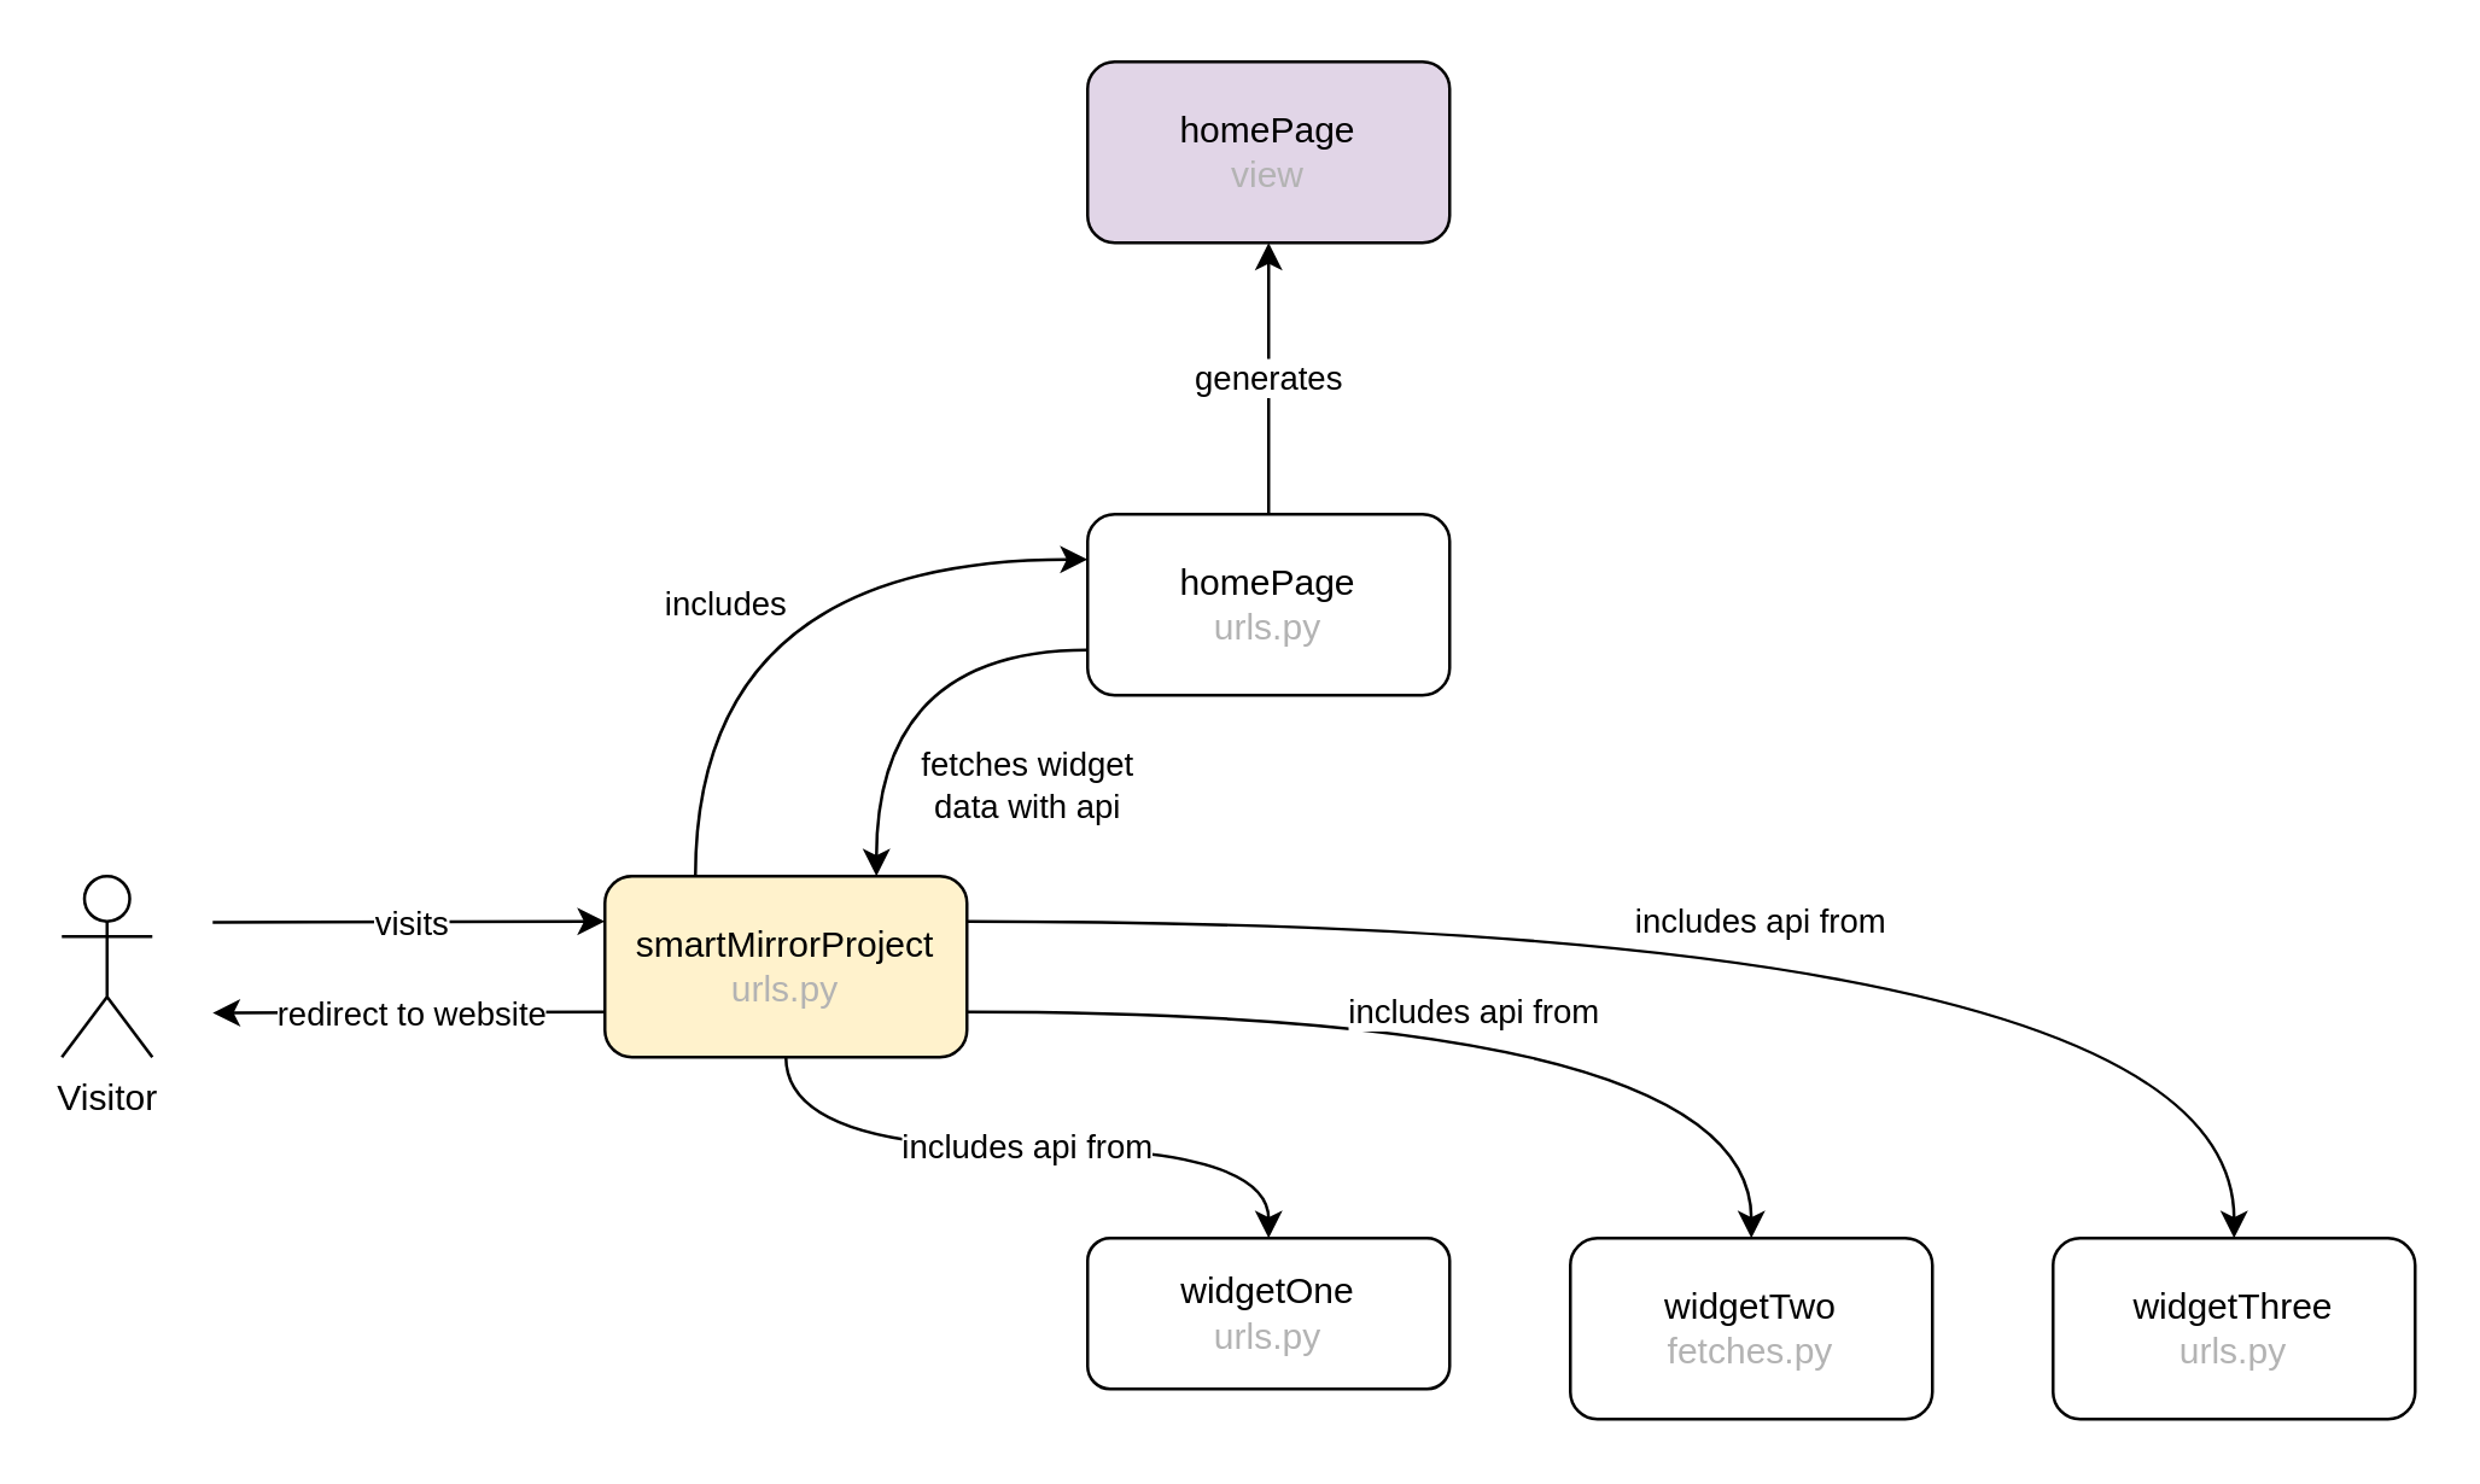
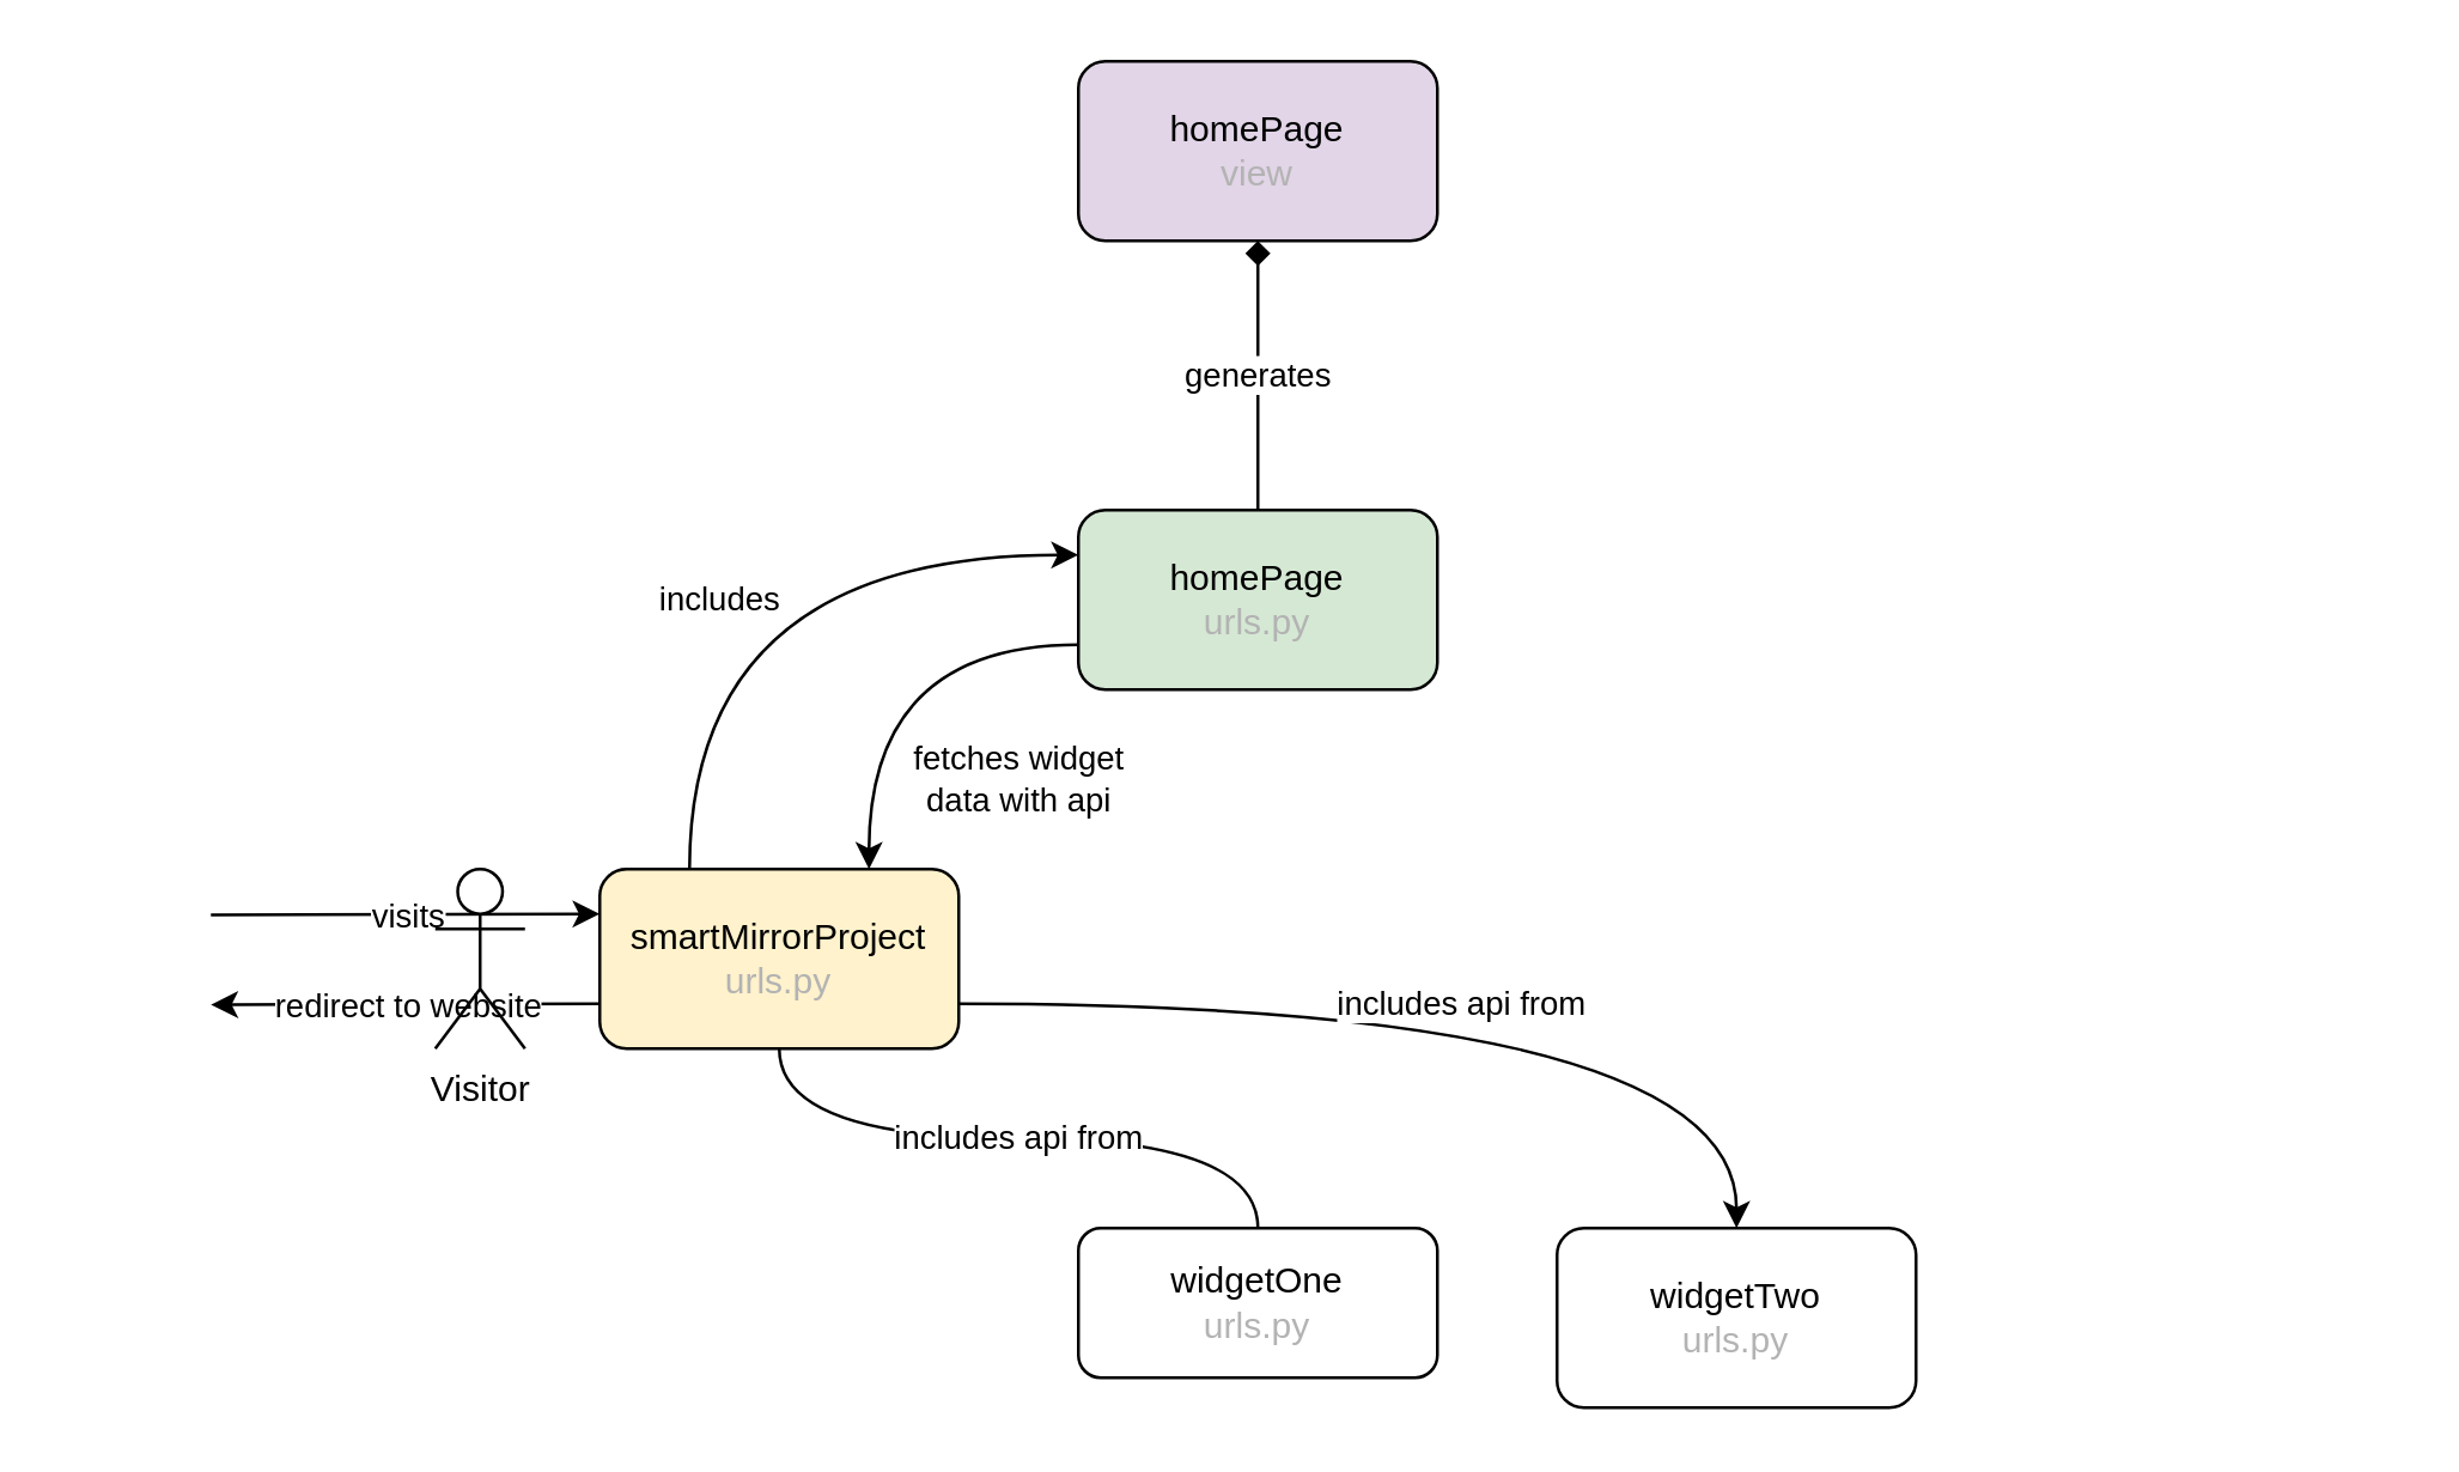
- <mxCell id="10" value="generates" style="edgeStyle=orthogonalEdgeStyle;rounded=0;orthogonalLoop=1;jettySize=auto;html=1;exitX=0.5;exitY=0;exitDx=0;exitDy=0;entryX=0.5;entryY=1;entryDx=0;entryDy=0;curved=1;" edge="1" parent="1" source="11" target="16"><mxGeometry relative="1" as="geometry" /></mxCell>
+ <mxCell id="10" value="generates" style="edgeStyle=orthogonalEdgeStyle;rounded=0;orthogonalLoop=1;jettySize=auto;html=1;exitX=0.5;exitY=0;exitDx=0;exitDy=0;entryX=0.5;entryY=1;entryDx=0;entryDy=0;curved=1;endArrow=diamond;" edge="1" parent="1" source="11" target="16"><mxGeometry relative="1" as="geometry" /></mxCell>
- <mxCell id="11" value="homePage&lt;div&gt;&lt;font color=&quot;#b3b3b3&quot;&gt;urls.py&lt;/font&gt;&lt;/div&gt;" style="rounded=1;whiteSpace=wrap;html=1;" parent="1" vertex="1"><mxGeometry x="360" y="170" width="120" height="60" as="geometry" /></mxCell>
+ <mxCell id="11" value="homePage&lt;div&gt;&lt;font color=&quot;#b3b3b3&quot;&gt;urls.py&lt;/font&gt;&lt;/div&gt;" style="rounded=1;whiteSpace=wrap;html=1;fillColor=#d5e8d4;" parent="1" vertex="1"><mxGeometry x="360" y="170" width="120" height="60" as="geometry" /></mxCell>
- <mxCell id="4" value="includes api from" style="edgeStyle=orthogonalEdgeStyle;rounded=0;orthogonalLoop=1;jettySize=auto;html=1;exitX=1;exitY=0.25;exitDx=0;exitDy=0;entryX=0.5;entryY=0;entryDx=0;entryDy=0;curved=1;" parent="1" source="8" target="14" edge="1"><mxGeometry relative="1" as="geometry" /></mxCell>
- <mxCell id="15" value="Visitor" style="shape=umlActor;verticalLabelPosition=bottom;verticalAlign=top;html=1;outlineConnect=0;" parent="1" vertex="1"><mxGeometry x="20" y="290" width="30" height="60" as="geometry" /></mxCell>
+ <mxCell id="15" value="Visitor" style="shape=umlActor;verticalLabelPosition=bottom;verticalAlign=top;html=1;outlineConnect=0;" parent="1" vertex="1"><mxGeometry x="145" y="290" width="30" height="60" as="geometry" /></mxCell>
- <mxCell id="2" value="includes api from" style="edgeStyle=orthogonalEdgeStyle;rounded=0;orthogonalLoop=1;jettySize=auto;html=1;exitX=0.5;exitY=1;exitDx=0;exitDy=0;entryX=0.5;entryY=0;entryDx=0;entryDy=0;curved=1;" parent="1" source="8" target="12" edge="1"><mxGeometry relative="1" as="geometry" /></mxCell>
+ <mxCell id="2" value="includes api from" style="edgeStyle=orthogonalEdgeStyle;rounded=0;orthogonalLoop=1;jettySize=auto;html=1;exitX=0.5;exitY=1;exitDx=0;exitDy=0;entryX=0.5;entryY=0;entryDx=0;entryDy=0;curved=1;endArrow=none;" parent="1" source="8" target="12" edge="1"><mxGeometry relative="1" as="geometry" /></mxCell>
- <mxCell id="13" value="widgetTwo&lt;div&gt;&lt;font color=&quot;#b3b3b3&quot;&gt;fetches.py&lt;/font&gt;&lt;/div&gt;" style="rounded=1;whiteSpace=wrap;html=1;" parent="1" vertex="1"><mxGeometry x="520" y="410" width="120" height="60" as="geometry" /></mxCell>
+ <mxCell id="13" value="widgetTwo&lt;div&gt;&lt;font color=&quot;#b3b3b3&quot;&gt;urls.py&lt;/font&gt;&lt;/div&gt;" style="rounded=1;whiteSpace=wrap;html=1;" parent="1" vertex="1"><mxGeometry x="520" y="410" width="120" height="60" as="geometry" /></mxCell>
- <mxCell id="14" value="widgetThree&lt;div&gt;&lt;font color=&quot;#b3b3b3&quot;&gt;urls.py&lt;/font&gt;&lt;/div&gt;" style="rounded=1;whiteSpace=wrap;html=1;" parent="1" vertex="1"><mxGeometry x="680" y="410" width="120" height="60" as="geometry" /></mxCell>
